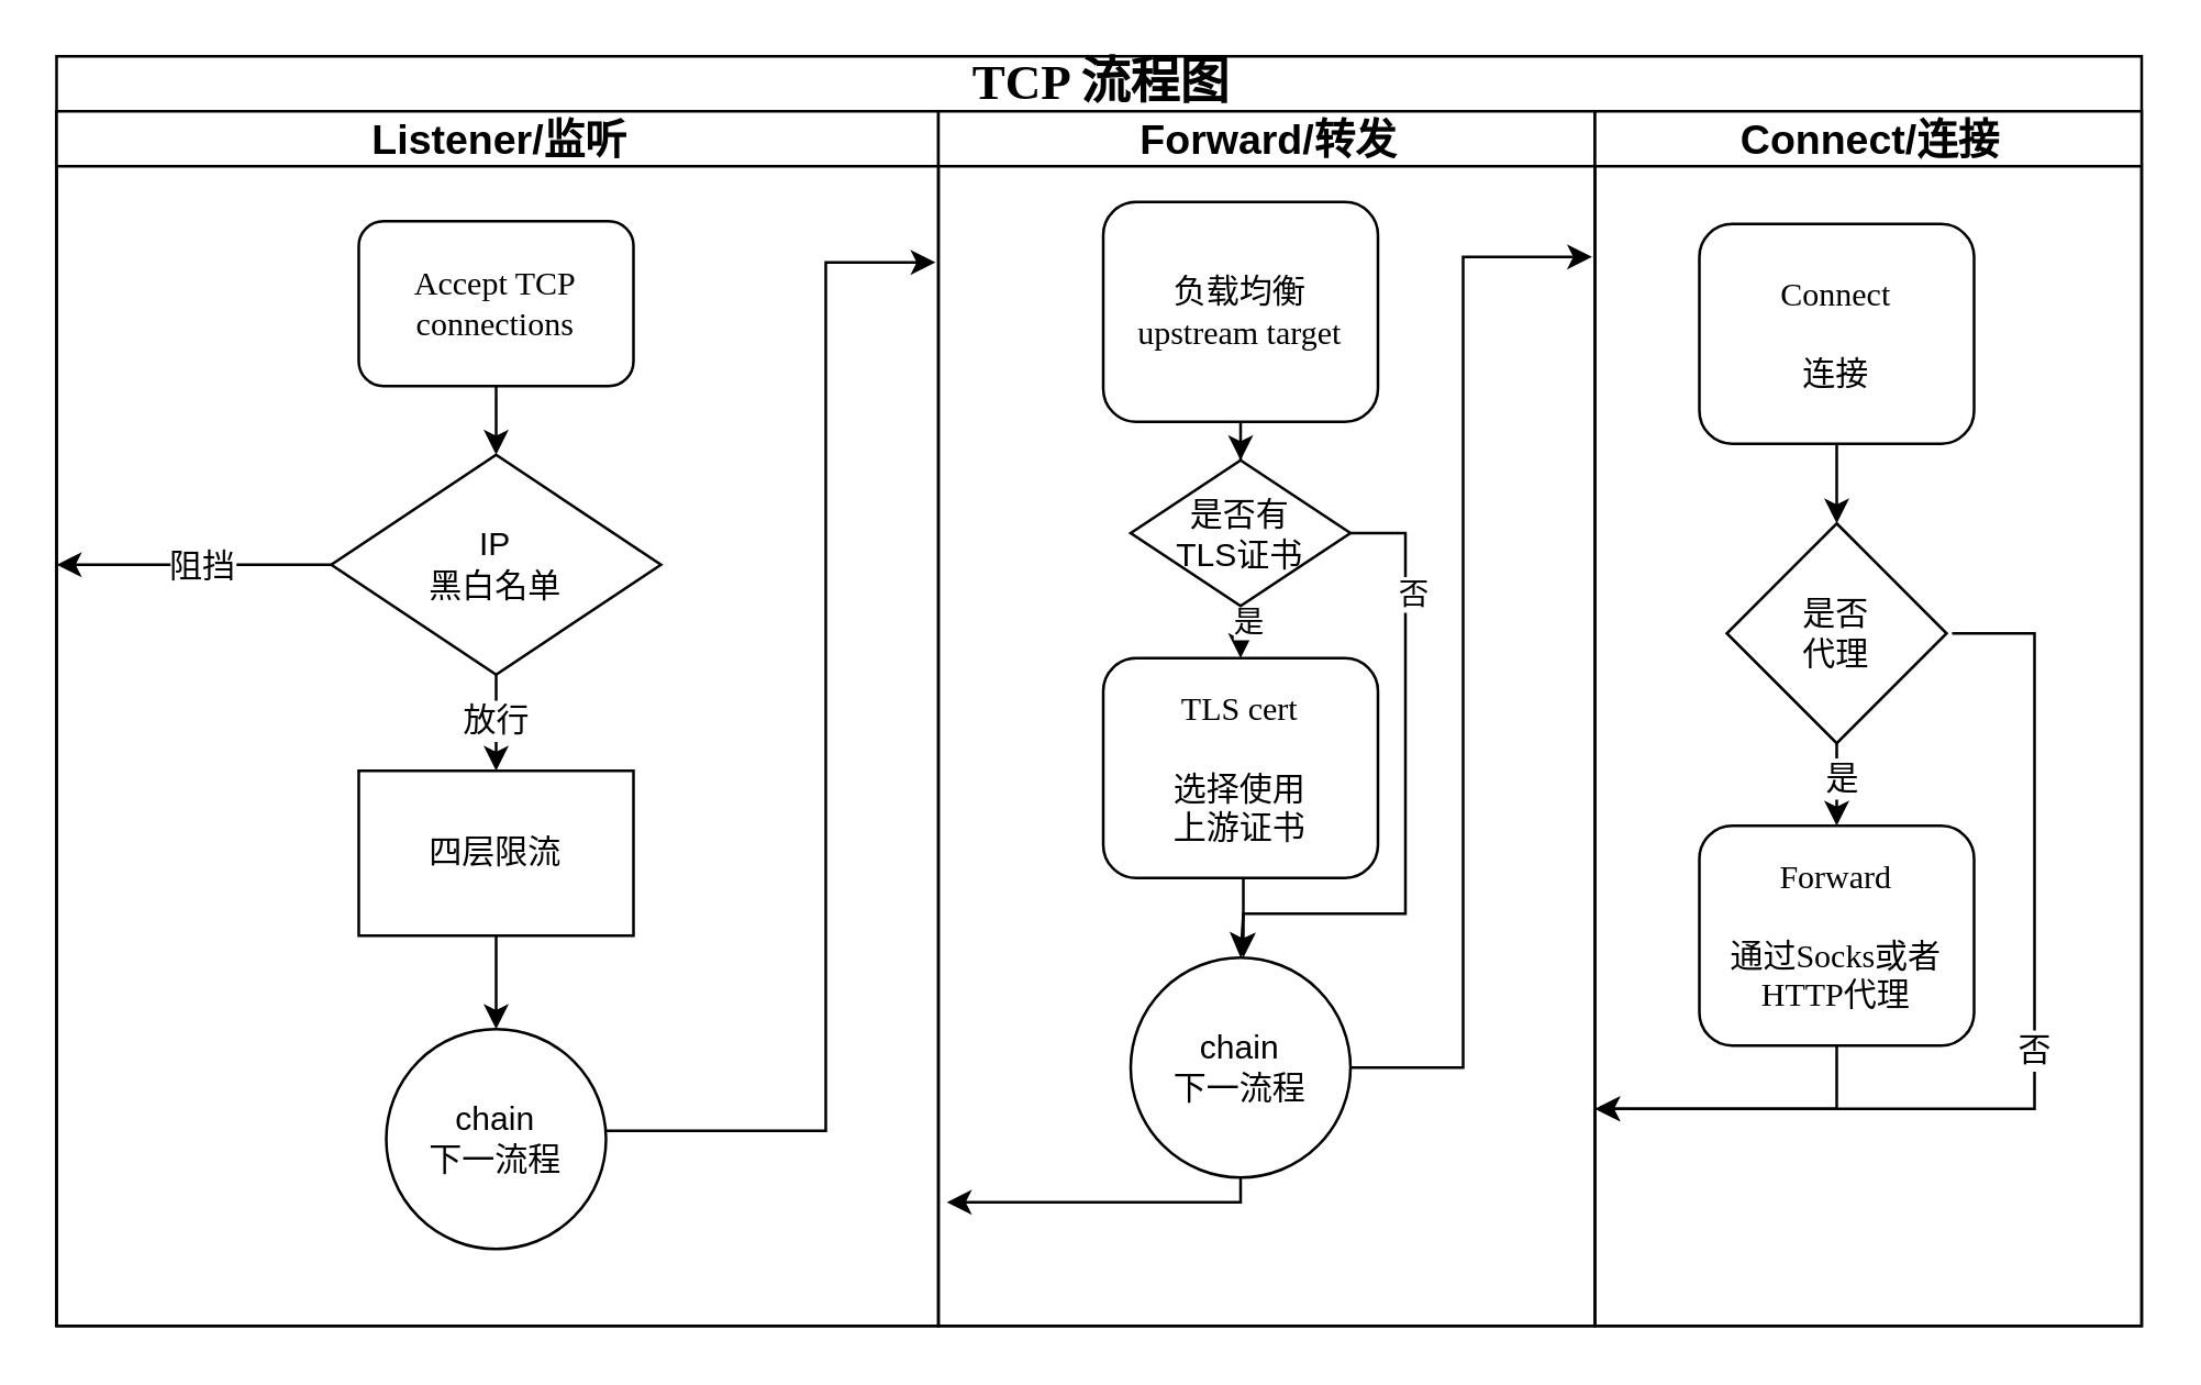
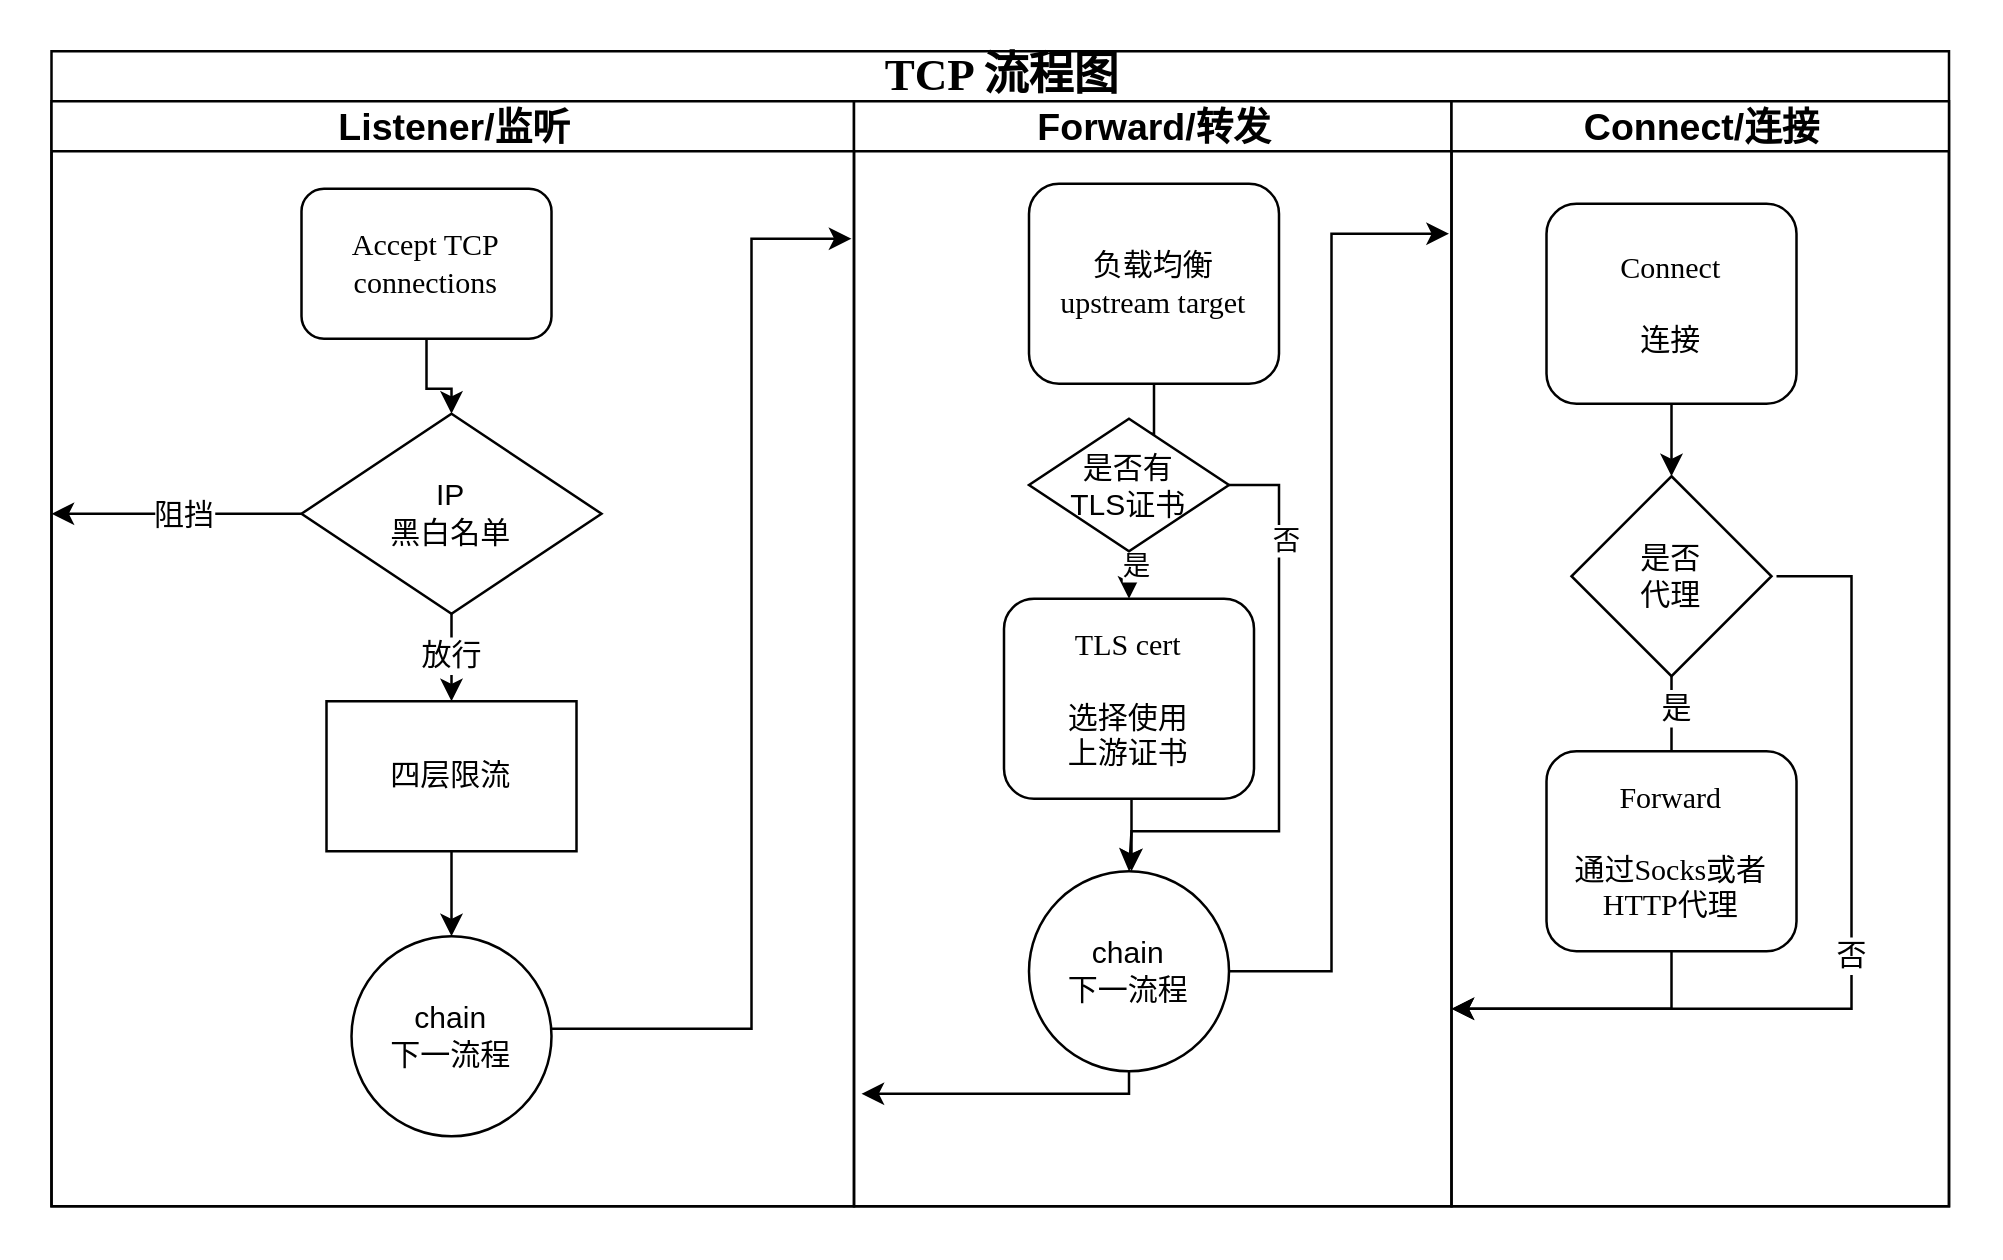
- <mxCell id="7" value="Accept TCP connections" style="rounded=1;whiteSpace=wrap;html=1;shadow=0;labelBackgroundColor=none;strokeWidth=1;fontFamily=Verdana;fontSize=12;align=center;" parent="5" vertex="1"><mxGeometry x="110" y="40" width="100" height="60" as="geometry" /></mxCell>
+ <mxCell id="7" value="Accept TCP connections" style="rounded=1;whiteSpace=wrap;html=1;shadow=0;labelBackgroundColor=none;strokeWidth=1;fontFamily=Verdana;fontSize=12;align=center;" parent="5" vertex="1"><mxGeometry x="100" y="35" width="100" height="60" as="geometry" /></mxCell>
- <mxCell id="17" value="&lt;div style=&quot;font-size: 12px;&quot;&gt;负载均衡&lt;/div&gt;&lt;div style=&quot;font-size: 12px;&quot;&gt;upstream target&lt;br&gt;&lt;/div&gt;" style="rounded=1;whiteSpace=wrap;html=1;shadow=0;labelBackgroundColor=none;strokeWidth=1;fontFamily=Verdana;fontSize=12;align=center;flipV=1;" parent="15" vertex="1"><mxGeometry x="60" y="33" width="100" height="80" as="geometry" /></mxCell>
+ <mxCell id="17" value="&lt;div style=&quot;font-size: 12px;&quot;&gt;负载均衡&lt;/div&gt;&lt;div style=&quot;font-size: 12px;&quot;&gt;upstream target&lt;br&gt;&lt;/div&gt;" style="rounded=1;whiteSpace=wrap;html=1;shadow=0;labelBackgroundColor=none;strokeWidth=1;fontFamily=Verdana;fontSize=12;align=center;flipV=1;" parent="15" vertex="1"><mxGeometry x="70" y="33" width="100" height="80" as="geometry" /></mxCell>
- <mxCell id="33" value="" style="edgeStyle=orthogonalEdgeStyle;rounded=0;orthogonalLoop=1;jettySize=auto;html=1;fontSize=12;" parent="28" source="36" target="32" edge="1"><mxGeometry relative="1" as="geometry" /></mxCell>
+ <mxCell id="33" value="" style="edgeStyle=orthogonalEdgeStyle;rounded=0;orthogonalLoop=1;jettySize=auto;html=1;fontSize=12;endArrow=none;" parent="28" source="36" target="32" edge="1"><mxGeometry relative="1" as="geometry" /></mxCell>
